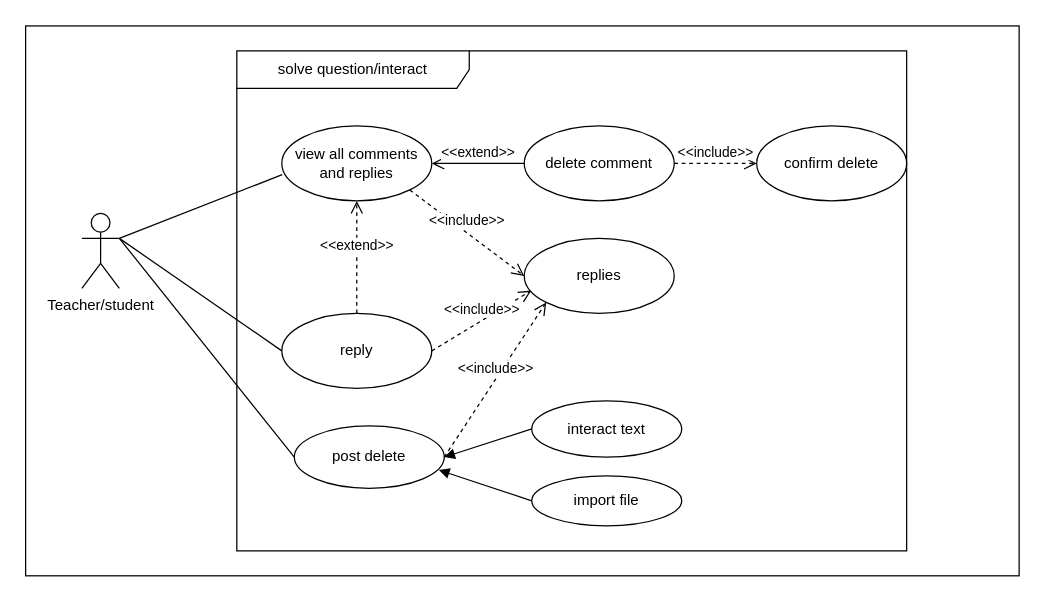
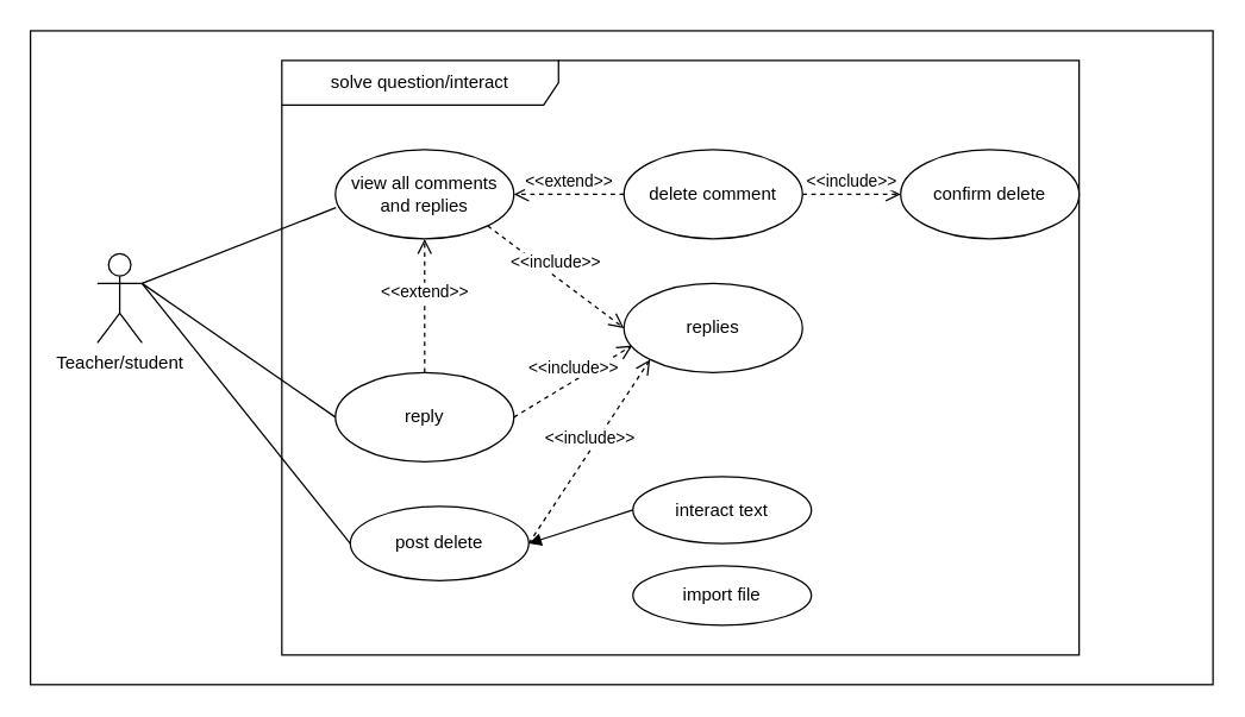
- <mxCell id="22" value="&amp;lt;&amp;lt;extend&amp;gt;&amp;gt;" style="html=1;verticalAlign=bottom;endArrow=open;dashed=0;endSize=8;curved=0;rounded=0;exitX=0;exitY=0.5;exitDx=0;exitDy=0;entryX=1;entryY=0.5;entryDx=0;entryDy=0;" parent="1" source="20" target="12" edge="1"><mxGeometry relative="1" as="geometry"><mxPoint x="375" y="120" as="sourcePoint" /><mxPoint x="375" as="targetPoint" y="30" /></mxGeometry></mxCell>
+ <mxCell id="22" value="&amp;lt;&amp;lt;extend&amp;gt;&amp;gt;" style="html=1;verticalAlign=bottom;endArrow=open;dashed=1;endSize=8;curved=0;rounded=0;exitX=0;exitY=0.5;exitDx=0;exitDy=0;entryX=1;entryY=0.5;entryDx=0;entryDy=0;" parent="1" source="20" target="12" edge="1"><mxGeometry relative="1" as="geometry"><mxPoint x="375" y="120" as="sourcePoint" /><mxPoint x="375" as="targetPoint" y="30" /></mxGeometry></mxCell>
- <mxCell id="19" value="" style="endArrow=block;html=1;rounded=0;endFill=1;exitX=0;exitY=0.5;exitDx=0;exitDy=0;entryX=0.964;entryY=0.707;entryDx=0;entryDy=0;entryPerimeter=0;" parent="1" source="17" target="6" edge="1"><mxGeometry width="50" height="50" relative="1" as="geometry"><mxPoint x="385" y="350" as="sourcePoint" /><mxPoint x="275" y="367" as="targetPoint" /></mxGeometry></mxCell>
